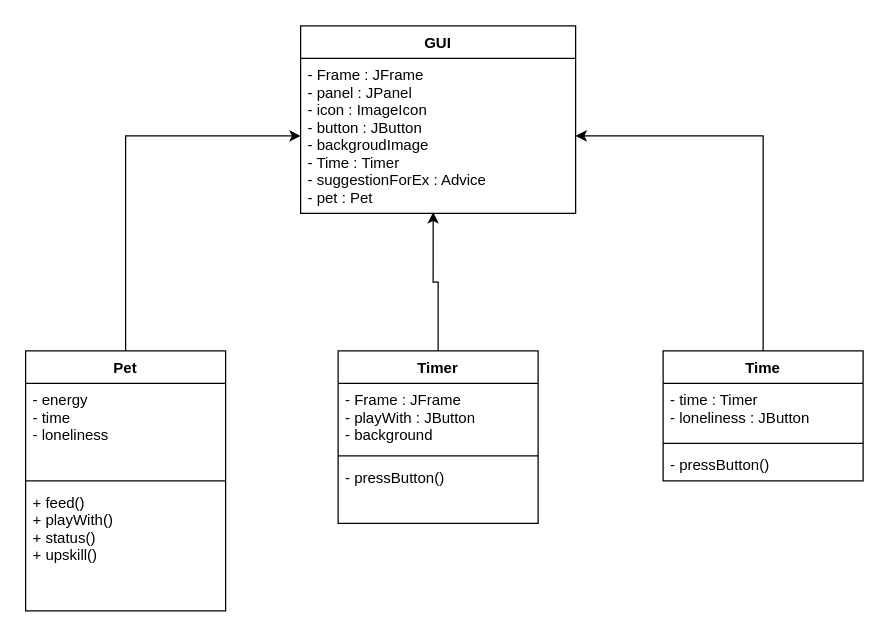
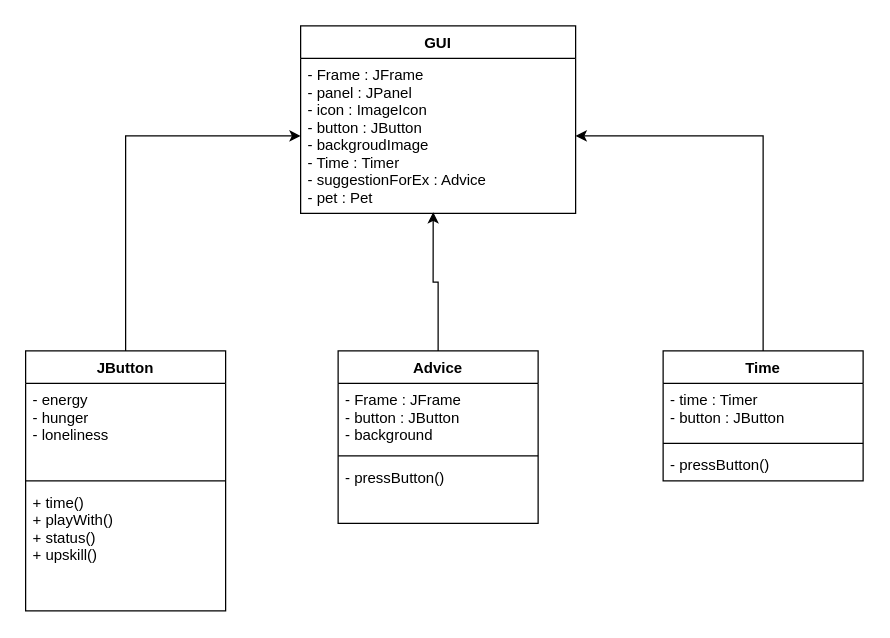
- <mxCell id="3" value="Pet" style="swimlane;fontStyle=1;align=center;verticalAlign=top;childLayout=stackLayout;horizontal=1;startSize=26;horizontalStack=0;resizeParent=1;resizeParentMax=0;resizeLast=0;collapsible=1;marginBottom=0;strokeWidth=1;" parent="1" vertex="1"><mxGeometry x="20" y="280" width="160" height="208" as="geometry" /></mxCell>
+ <mxCell id="3" value="JButton" style="swimlane;fontStyle=1;align=center;verticalAlign=top;childLayout=stackLayout;horizontal=1;startSize=26;horizontalStack=0;resizeParent=1;resizeParentMax=0;resizeLast=0;collapsible=1;marginBottom=0;strokeWidth=1;" parent="1" vertex="1"><mxGeometry x="20" y="280" width="160" height="208" as="geometry" /></mxCell>
- <mxCell id="13" value="Timer" style="swimlane;fontStyle=1;align=center;verticalAlign=top;childLayout=stackLayout;horizontal=1;startSize=26;horizontalStack=0;resizeParent=1;resizeParentMax=0;resizeLast=0;collapsible=1;marginBottom=0;strokeWidth=1;" parent="1" vertex="1"><mxGeometry x="270" y="280" width="160" height="138" as="geometry" /></mxCell>
+ <mxCell id="13" value="Advice" style="swimlane;fontStyle=1;align=center;verticalAlign=top;childLayout=stackLayout;horizontal=1;startSize=26;horizontalStack=0;resizeParent=1;resizeParentMax=0;resizeLast=0;collapsible=1;marginBottom=0;strokeWidth=1;" parent="1" vertex="1"><mxGeometry x="270" y="280" width="160" height="138" as="geometry" /></mxCell>
- <mxCell id="4" value="- energy&#10;- time&#10;- loneliness" style="text;strokeColor=none;fillColor=none;align=left;verticalAlign=top;spacingLeft=4;spacingRight=4;overflow=hidden;rotatable=0;points=[[0,0.5],[1,0.5]];portConstraint=eastwest;" parent="3" vertex="1"><mxGeometry y="26" width="160" height="74" as="geometry" /></mxCell>
+ <mxCell id="4" value="- energy&#10;- hunger&#10;- loneliness" style="text;strokeColor=none;fillColor=none;align=left;verticalAlign=top;spacingLeft=4;spacingRight=4;overflow=hidden;rotatable=0;points=[[0,0.5],[1,0.5]];portConstraint=eastwest;" parent="3" vertex="1"><mxGeometry y="26" width="160" height="74" as="geometry" /></mxCell>
- <mxCell id="14" value="- Frame : JFrame&#10;- playWith : JButton&#10;- background&#10;&#10;" style="text;strokeColor=none;fillColor=none;align=left;verticalAlign=top;spacingLeft=4;spacingRight=4;overflow=hidden;rotatable=0;points=[[0,0.5],[1,0.5]];portConstraint=eastwest;" parent="13" vertex="1"><mxGeometry y="26" width="160" height="54" as="geometry" /></mxCell>
+ <mxCell id="14" value="- Frame : JFrame&#10;- button : JButton&#10;- background&#10;&#10;" style="text;strokeColor=none;fillColor=none;align=left;verticalAlign=top;spacingLeft=4;spacingRight=4;overflow=hidden;rotatable=0;points=[[0,0.5],[1,0.5]];portConstraint=eastwest;" parent="13" vertex="1"><mxGeometry y="26" width="160" height="54" as="geometry" /></mxCell>
- <mxCell id="9" value="- time : Timer&#10;- loneliness : JButton&#10;" style="text;strokeColor=none;fillColor=none;align=left;verticalAlign=top;spacingLeft=4;spacingRight=4;overflow=hidden;rotatable=0;points=[[0,0.5],[1,0.5]];portConstraint=eastwest;" parent="8" vertex="1"><mxGeometry y="26" width="160" height="44" as="geometry" /></mxCell>
+ <mxCell id="9" value="- time : Timer&#10;- button : JButton&#10;" style="text;strokeColor=none;fillColor=none;align=left;verticalAlign=top;spacingLeft=4;spacingRight=4;overflow=hidden;rotatable=0;points=[[0,0.5],[1,0.5]];portConstraint=eastwest;" parent="8" vertex="1"><mxGeometry y="26" width="160" height="44" as="geometry" /></mxCell>
- <mxCell id="6" value="+ feed()&#10;+ playWith()&#10;+ status()&#10;+ upskill()" style="text;strokeColor=none;fillColor=none;align=left;verticalAlign=top;spacingLeft=4;spacingRight=4;overflow=hidden;rotatable=0;points=[[0,0.5],[1,0.5]];portConstraint=eastwest;" parent="3" vertex="1"><mxGeometry y="108" width="160" height="100" as="geometry" /></mxCell>
+ <mxCell id="6" value="+ time()&#10;+ playWith()&#10;+ status()&#10;+ upskill()" style="text;strokeColor=none;fillColor=none;align=left;verticalAlign=top;spacingLeft=4;spacingRight=4;overflow=hidden;rotatable=0;points=[[0,0.5],[1,0.5]];portConstraint=eastwest;" parent="3" vertex="1"><mxGeometry y="108" width="160" height="100" as="geometry" /></mxCell>
